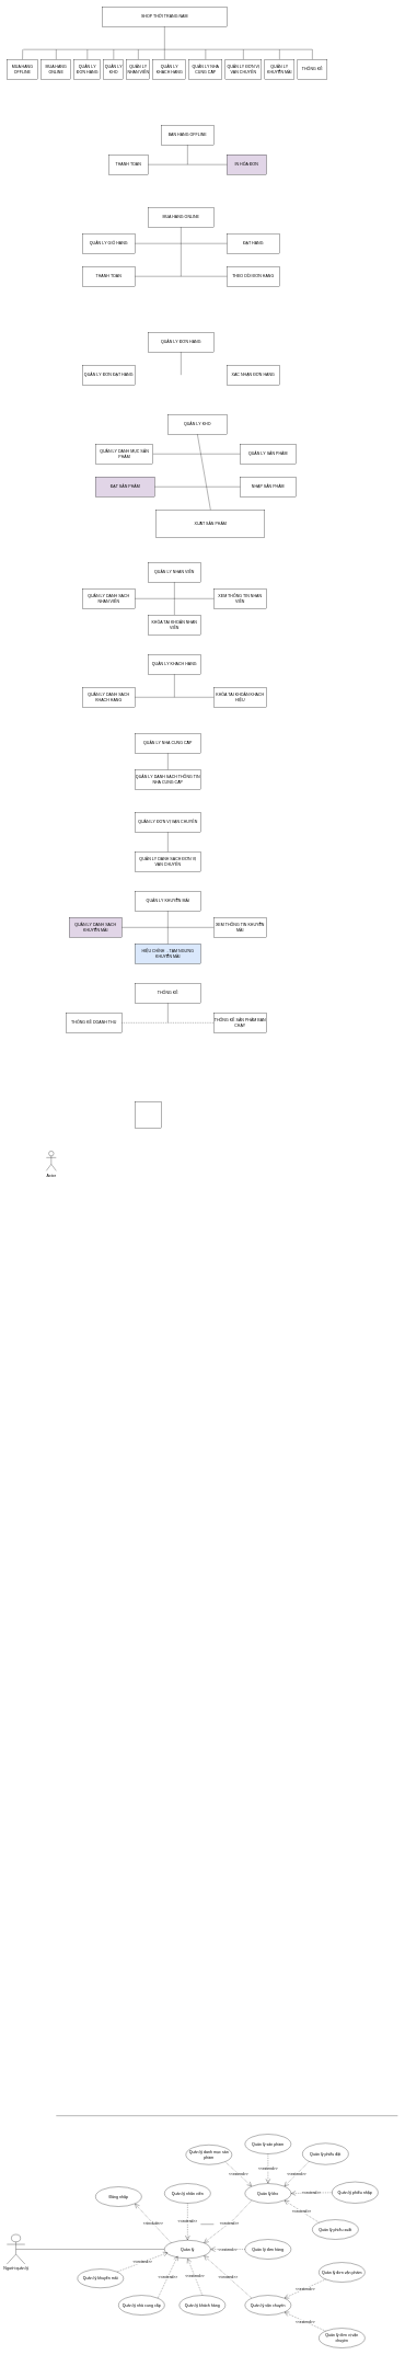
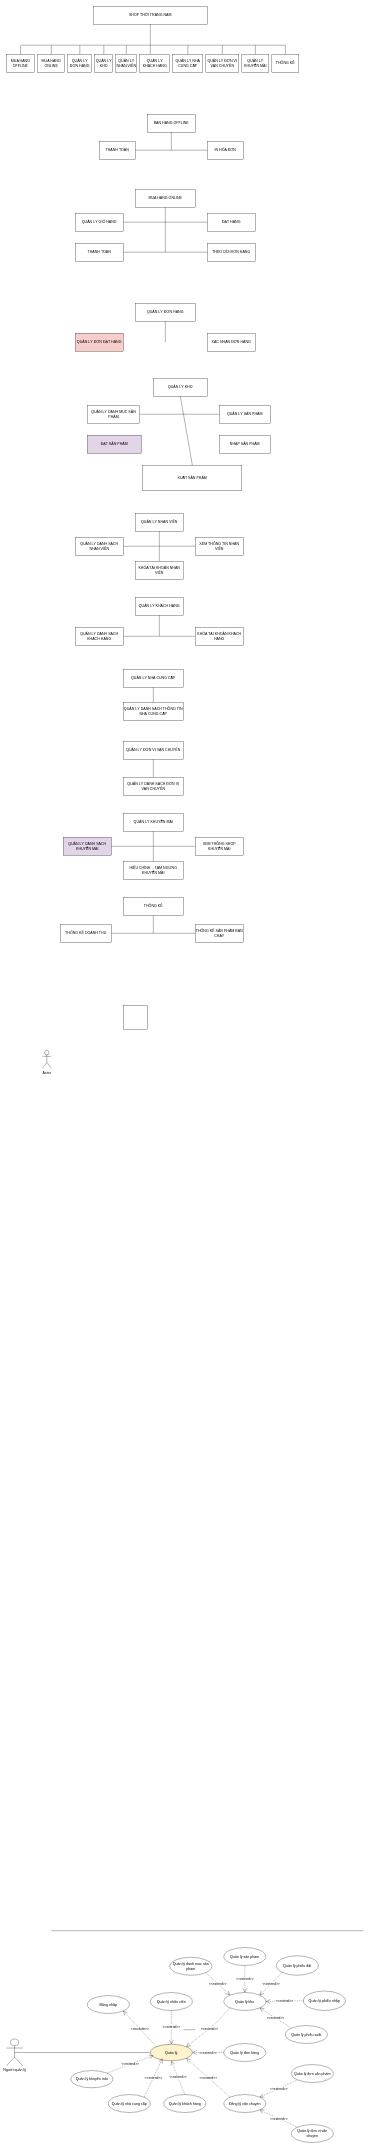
- <mxCell id="27" value="IN HÓA ĐƠN" style="rounded=0;whiteSpace=wrap;html=1;fillColor=#e1d5e7;" parent="1" vertex="1"><mxGeometry x="690" y="470" width="120" height="60" as="geometry" /></mxCell>
+ <mxCell id="27" value="IN HÓA ĐƠN" style="rounded=0;whiteSpace=wrap;html=1;" parent="1" vertex="1"><mxGeometry x="690" y="470" width="120" height="60" as="geometry" /></mxCell>
- <mxCell id="39" value="QUẢN LÝ ĐƠN ĐẶT HÀNG" style="rounded=0;whiteSpace=wrap;html=1;" parent="1" vertex="1"><mxGeometry x="250" y="1110" width="160" height="60" as="geometry" /></mxCell>
+ <mxCell id="39" value="QUẢN LÝ ĐƠN ĐẶT HÀNG" style="rounded=0;whiteSpace=wrap;html=1;fillColor=#f8cecc;" parent="1" vertex="1"><mxGeometry x="250" y="1110" width="160" height="60" as="geometry" /></mxCell>
- <mxCell id="50" value="" style="endArrow=none;html=1;rounded=0;entryX=0;entryY=0.5;entryDx=0;entryDy=0;exitX=1;exitY=0.5;exitDx=0;exitDy=0;" parent="1" source="45" target="46" edge="1"><mxGeometry width="50" height="50" relative="1" as="geometry"><mxPoint x="590" y="1490" as="sourcePoint" /><mxPoint x="640" y="1440" as="targetPoint" /></mxGeometry></mxCell>
- <mxCell id="59" value="KHÓA TÀI KHOẢN KHÁCH HIỆU" style="rounded=0;whiteSpace=wrap;html=1;" parent="1" vertex="1"><mxGeometry x="650" y="2090" width="160" height="60" as="geometry" /></mxCell>
+ <mxCell id="59" value="KHÓA TÀI KHOẢN KHÁCH HÀNG" style="rounded=0;whiteSpace=wrap;html=1;" parent="1" vertex="1"><mxGeometry x="650" y="2090" width="160" height="60" as="geometry" /></mxCell>
- <mxCell id="70" value="XEM THÔNG TIN KHUYẾN MÃI" style="rounded=0;whiteSpace=wrap;html=1;" parent="1" vertex="1"><mxGeometry x="650" y="2790" width="160" height="60" as="geometry" /></mxCell>
+ <mxCell id="70" value="XEM THÔNG SHOP KHUYẾN MÃI" style="rounded=0;whiteSpace=wrap;html=1;" parent="1" vertex="1"><mxGeometry x="650" y="2790" width="160" height="60" as="geometry" /></mxCell>
- <mxCell id="71" value="HIỆU CHỈNH&amp;nbsp; - TẠM NGƯNG KHUYẾN MÃI" style="rounded=0;whiteSpace=wrap;html=1;fillColor=#dae8fc;" parent="1" vertex="1"><mxGeometry x="410" y="2870" width="200" height="60" as="geometry" /></mxCell>
+ <mxCell id="71" value="HIỆU CHỈNH&amp;nbsp; - TẠM NGƯNG KHUYẾN MÃI" style="rounded=0;whiteSpace=wrap;html=1;" parent="1" vertex="1"><mxGeometry x="410" y="2870" width="200" height="60" as="geometry" /></mxCell>
- <mxCell id="77" value="" style="endArrow=none;html=1;rounded=0;entryX=0;entryY=0.5;entryDx=0;entryDy=0;exitX=1;exitY=0.5;exitDx=0;exitDy=0;dashed=1;" parent="1" source="75" target="76" edge="1"><mxGeometry width="50" height="50" relative="1" as="geometry"><mxPoint x="460" y="3190" as="sourcePoint" /><mxPoint x="640" y="3110" as="targetPoint" /></mxGeometry></mxCell>
+ <mxCell id="77" value="" style="endArrow=none;html=1;rounded=0;entryX=0;entryY=0.5;entryDx=0;entryDy=0;exitX=1;exitY=0.5;exitDx=0;exitDy=0;" parent="1" source="75" target="76" edge="1"><mxGeometry width="50" height="50" relative="1" as="geometry"><mxPoint x="460" y="3190" as="sourcePoint" /><mxPoint x="640" y="3110" as="targetPoint" /></mxGeometry></mxCell>
- <mxCell id="83" value="Quản lý" style="ellipse;whiteSpace=wrap;html=1;" vertex="1" parent="1"><mxGeometry x="500" y="6812.5" width="140" height="55" as="geometry" /></mxCell>
+ <mxCell id="83" value="Quản lý" style="ellipse;whiteSpace=wrap;html=1;fillColor=#fff2cc;" vertex="1" parent="1"><mxGeometry x="500" y="6812.5" width="140" height="55" as="geometry" /></mxCell>
- <mxCell id="90" value="Quản lý vận chuyển" style="ellipse;whiteSpace=wrap;html=1;" vertex="1" parent="1"><mxGeometry x="745" y="6980" width="140" height="60" as="geometry" /></mxCell>
+ <mxCell id="90" value="Đăng lý vận chuyển" style="ellipse;whiteSpace=wrap;html=1;" vertex="1" parent="1"><mxGeometry x="745" y="6980" width="140" height="60" as="geometry" /></mxCell>
